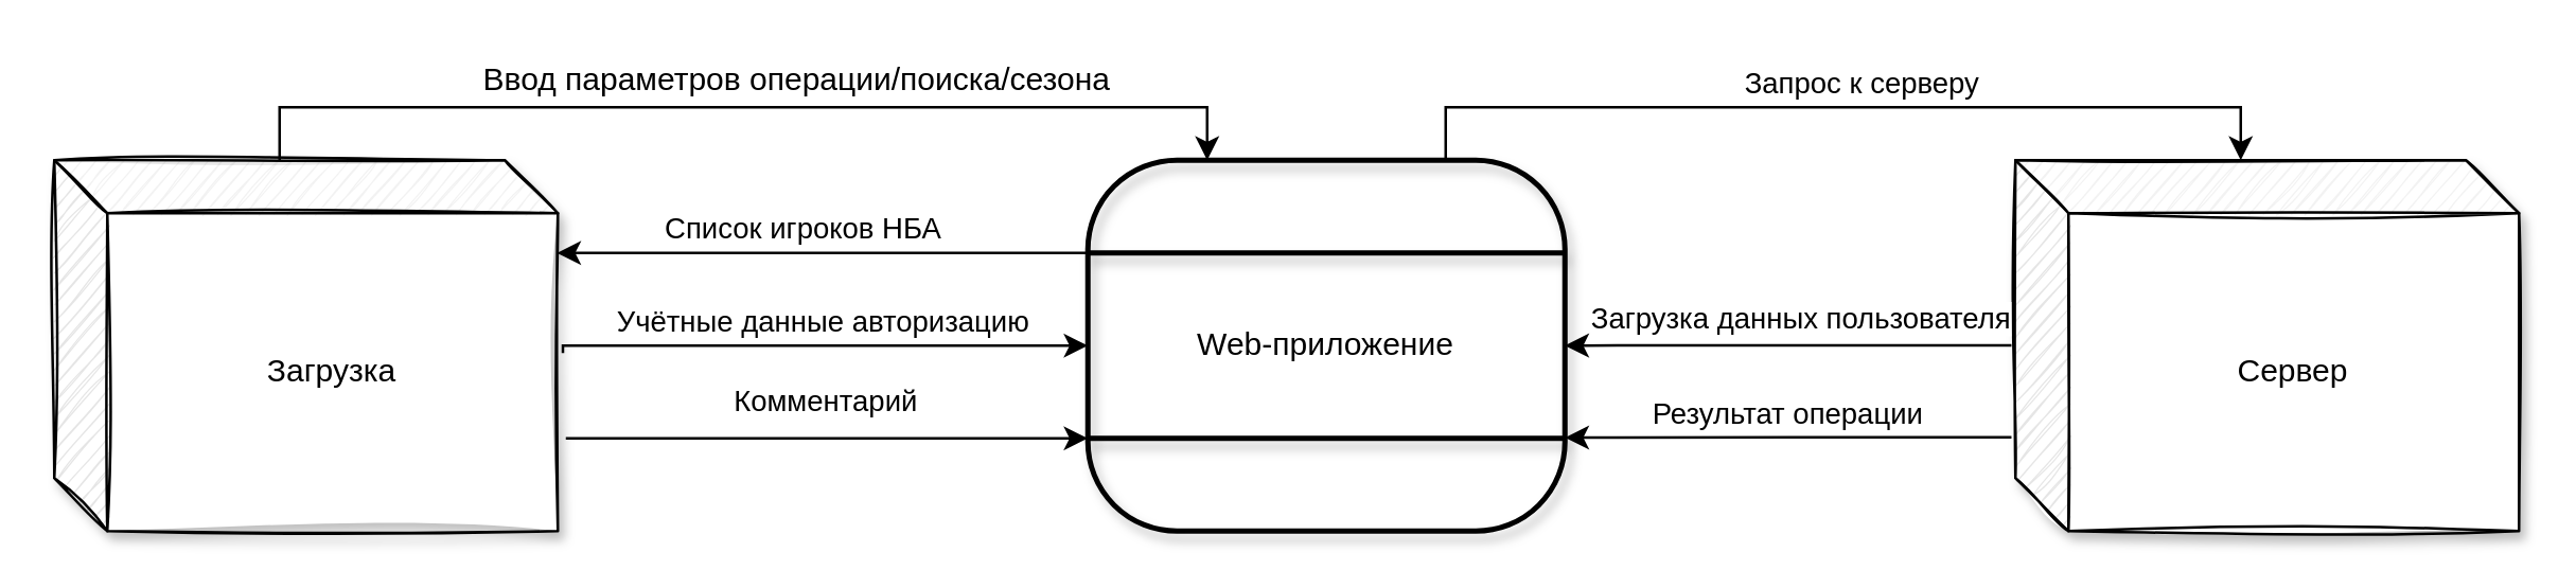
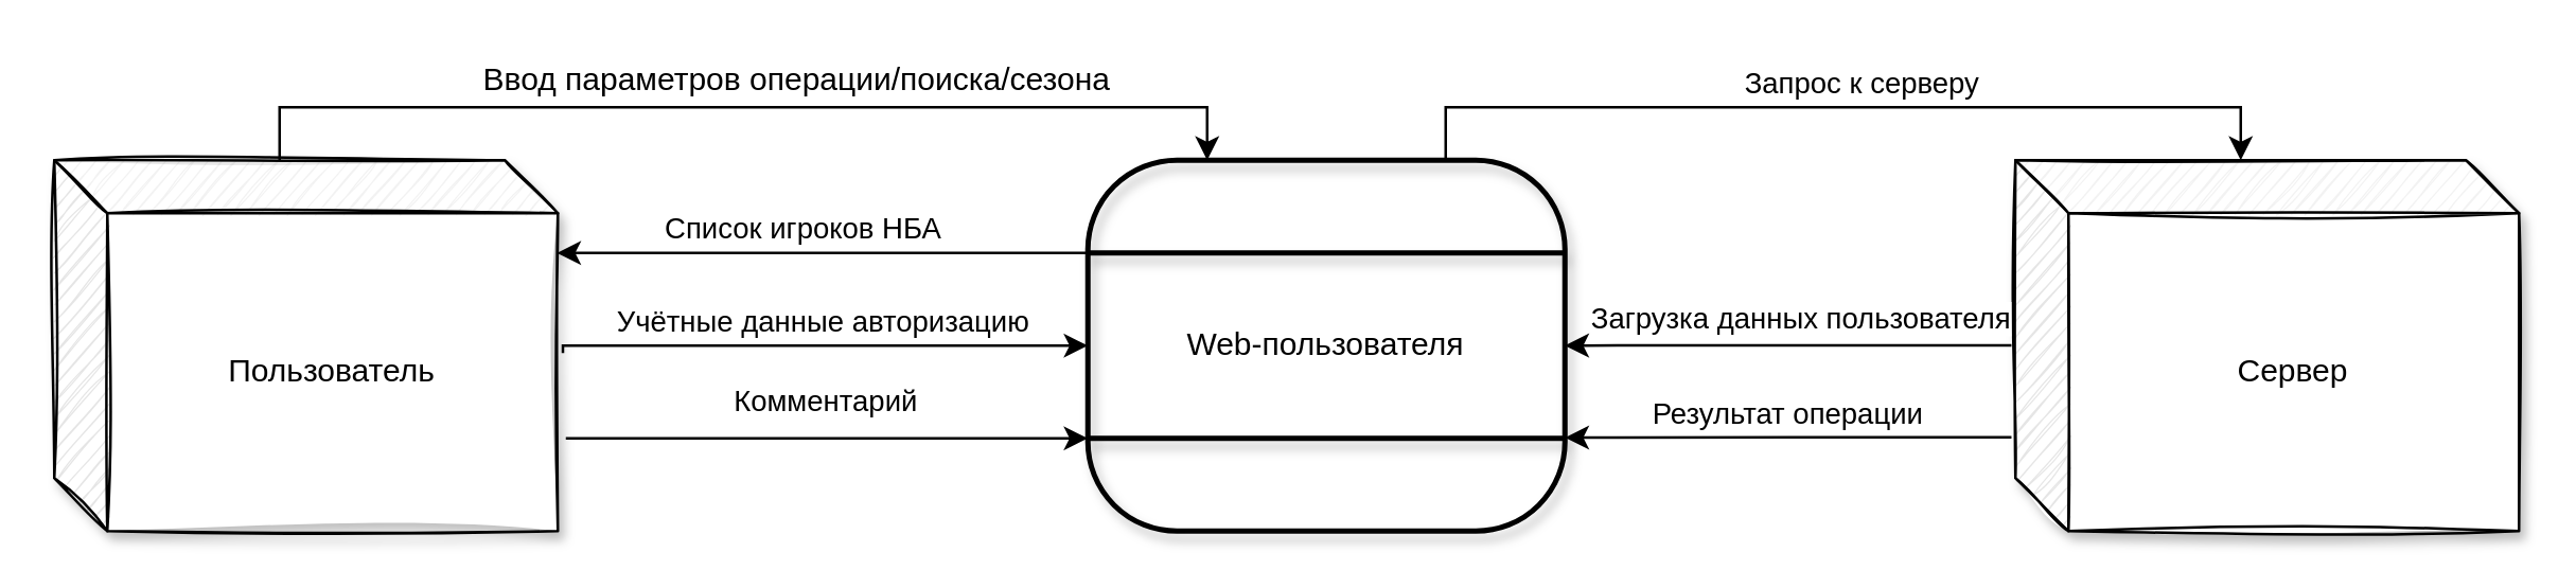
- <mxCell id="2" value="Web-приложение" style="rounded=1;whiteSpace=wrap;html=1;shadow=1;glass=0;sketch=0;arcSize=24;gradientColor=#ffffff;perimeterSpacing=0;fillColor=none;strokeColor=#000000;fontColor=default;strokeWidth=2;" parent="1" vertex="1"><mxGeometry x="410" y="60" width="180" height="140" as="geometry" /></mxCell>
+ <mxCell id="2" value="Web-пользователя" style="rounded=1;whiteSpace=wrap;html=1;shadow=1;glass=0;sketch=0;arcSize=24;gradientColor=#ffffff;perimeterSpacing=0;fillColor=none;strokeColor=#000000;fontColor=default;strokeWidth=2;" parent="1" vertex="1"><mxGeometry x="410" y="60" width="180" height="140" as="geometry" /></mxCell>
- <mxCell id="9" value="Загрузка" style="shape=cube;whiteSpace=wrap;html=1;boundedLbl=1;backgroundOutline=1;darkOpacity=0.05;darkOpacity2=0.1;rounded=1;shadow=1;glass=0;sketch=1;gradientColor=none;" parent="1" vertex="1"><mxGeometry x="20" y="60" width="190" height="140" as="geometry" /></mxCell>
+ <mxCell id="9" value="Пользователь" style="shape=cube;whiteSpace=wrap;html=1;boundedLbl=1;backgroundOutline=1;darkOpacity=0.05;darkOpacity2=0.1;rounded=1;shadow=1;glass=0;sketch=1;gradientColor=none;" parent="1" vertex="1"><mxGeometry x="20" y="60" width="190" height="140" as="geometry" /></mxCell>
